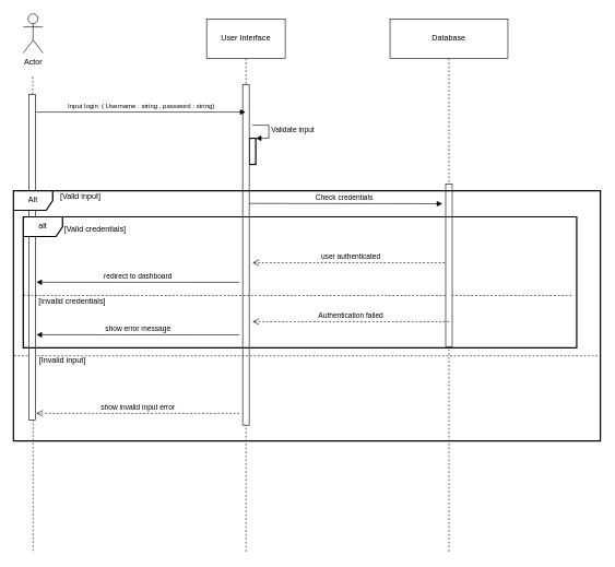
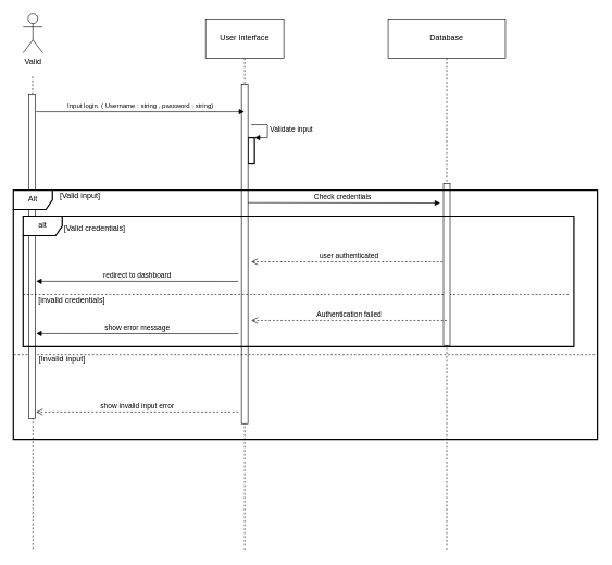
- <mxCell id="3" value="Actor" style="shape=umlActor;verticalLabelPosition=bottom;labelBackgroundColor=#ffffff;verticalAlign=top;html=1;" vertex="1" parent="1"><mxGeometry x="35" y="20.29" width="30" height="60" as="geometry" /></mxCell>
+ <mxCell id="3" value="Valid" style="shape=umlActor;verticalLabelPosition=bottom;labelBackgroundColor=#ffffff;verticalAlign=top;html=1;" vertex="1" parent="1"><mxGeometry x="35" y="20.29" width="30" height="60" as="geometry" /></mxCell>
